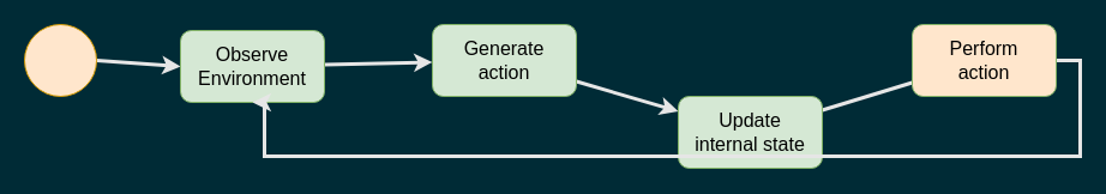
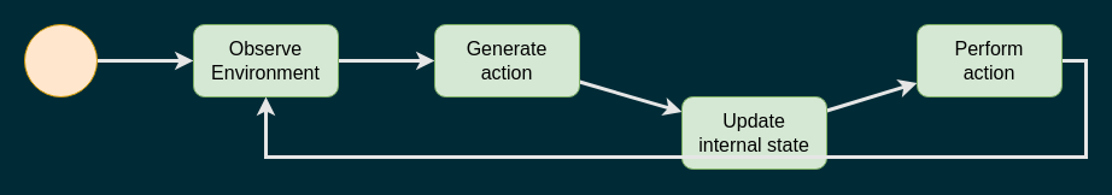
- <mxCell id="11" value="&lt;font style=&quot;font-size: 16px;&quot;&gt;Perform&lt;br&gt;action&lt;br&gt;&lt;/font&gt;" style="rounded=1;whiteSpace=wrap;html=1;fillColor=#ffe6cc;strokeColor=#82b366;" vertex="1" parent="1"><mxGeometry x="760" y="20" width="120" height="60" as="geometry" /></mxCell>
+ <mxCell id="11" value="&lt;font style=&quot;font-size: 16px;&quot;&gt;Perform&lt;br&gt;action&lt;br&gt;&lt;/font&gt;" style="rounded=1;whiteSpace=wrap;html=1;fillColor=#d5e8d4;strokeColor=#82b366;" vertex="1" parent="1"><mxGeometry x="760" y="20" width="120" height="60" as="geometry" /></mxCell>
- <mxCell id="5" value="&lt;font style=&quot;font-size: 16px;&quot;&gt;Observe&lt;br&gt;Environment&lt;/font&gt;" style="rounded=1;whiteSpace=wrap;html=1;fillColor=#d5e8d4;strokeColor=#82b366;" vertex="1" parent="1"><mxGeometry x="150" y="25" width="120" height="60" as="geometry" /></mxCell>
+ <mxCell id="5" value="&lt;font style=&quot;font-size: 16px;&quot;&gt;Observe&lt;br&gt;Environment&lt;/font&gt;" style="rounded=1;whiteSpace=wrap;html=1;fillColor=#d5e8d4;strokeColor=#82b366;" vertex="1" parent="1"><mxGeometry x="160" y="20" width="120" height="60" as="geometry" /></mxCell>
- <mxCell id="8" value="" style="edgeStyle=none;rounded=0;orthogonalLoop=1;jettySize=auto;html=1;strokeColor=#E6E6E6;strokeWidth=3;fontSize=16;fontColor=#E6E6E6;endArrow=none;" edge="1" parent="1" source="9" target="11"><mxGeometry relative="1" as="geometry" /></mxCell>
+ <mxCell id="8" value="" style="edgeStyle=none;rounded=0;orthogonalLoop=1;jettySize=auto;html=1;strokeColor=#E6E6E6;strokeWidth=3;fontSize=16;fontColor=#E6E6E6;" edge="1" parent="1" source="9" target="11"><mxGeometry relative="1" as="geometry" /></mxCell>
